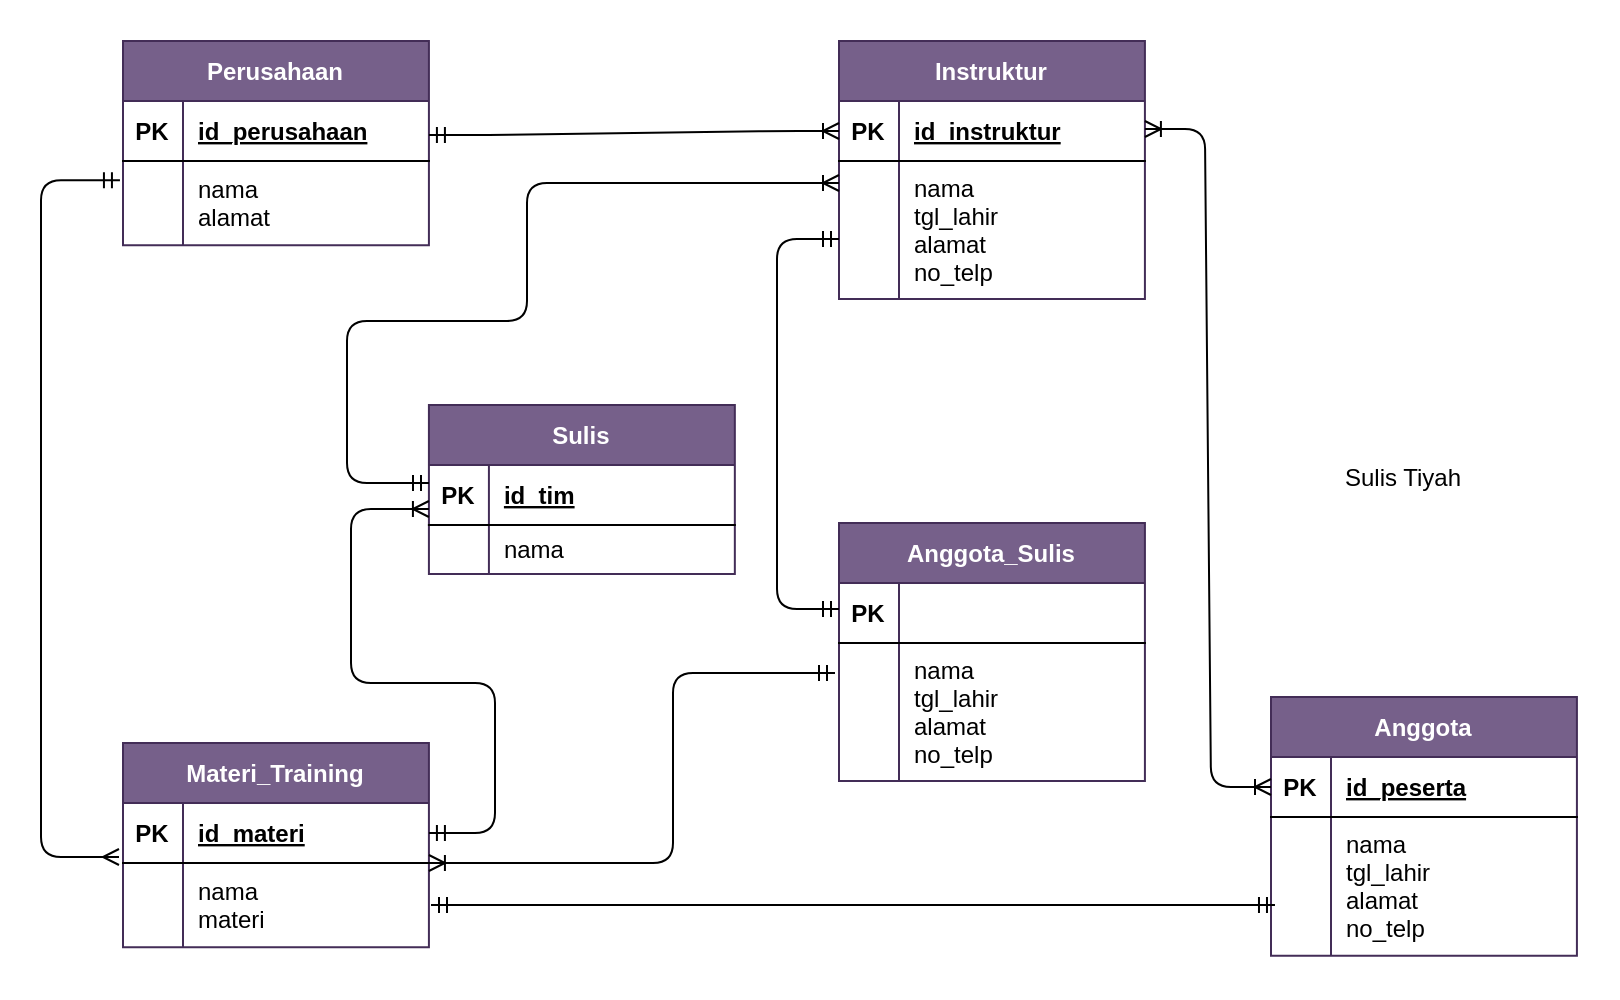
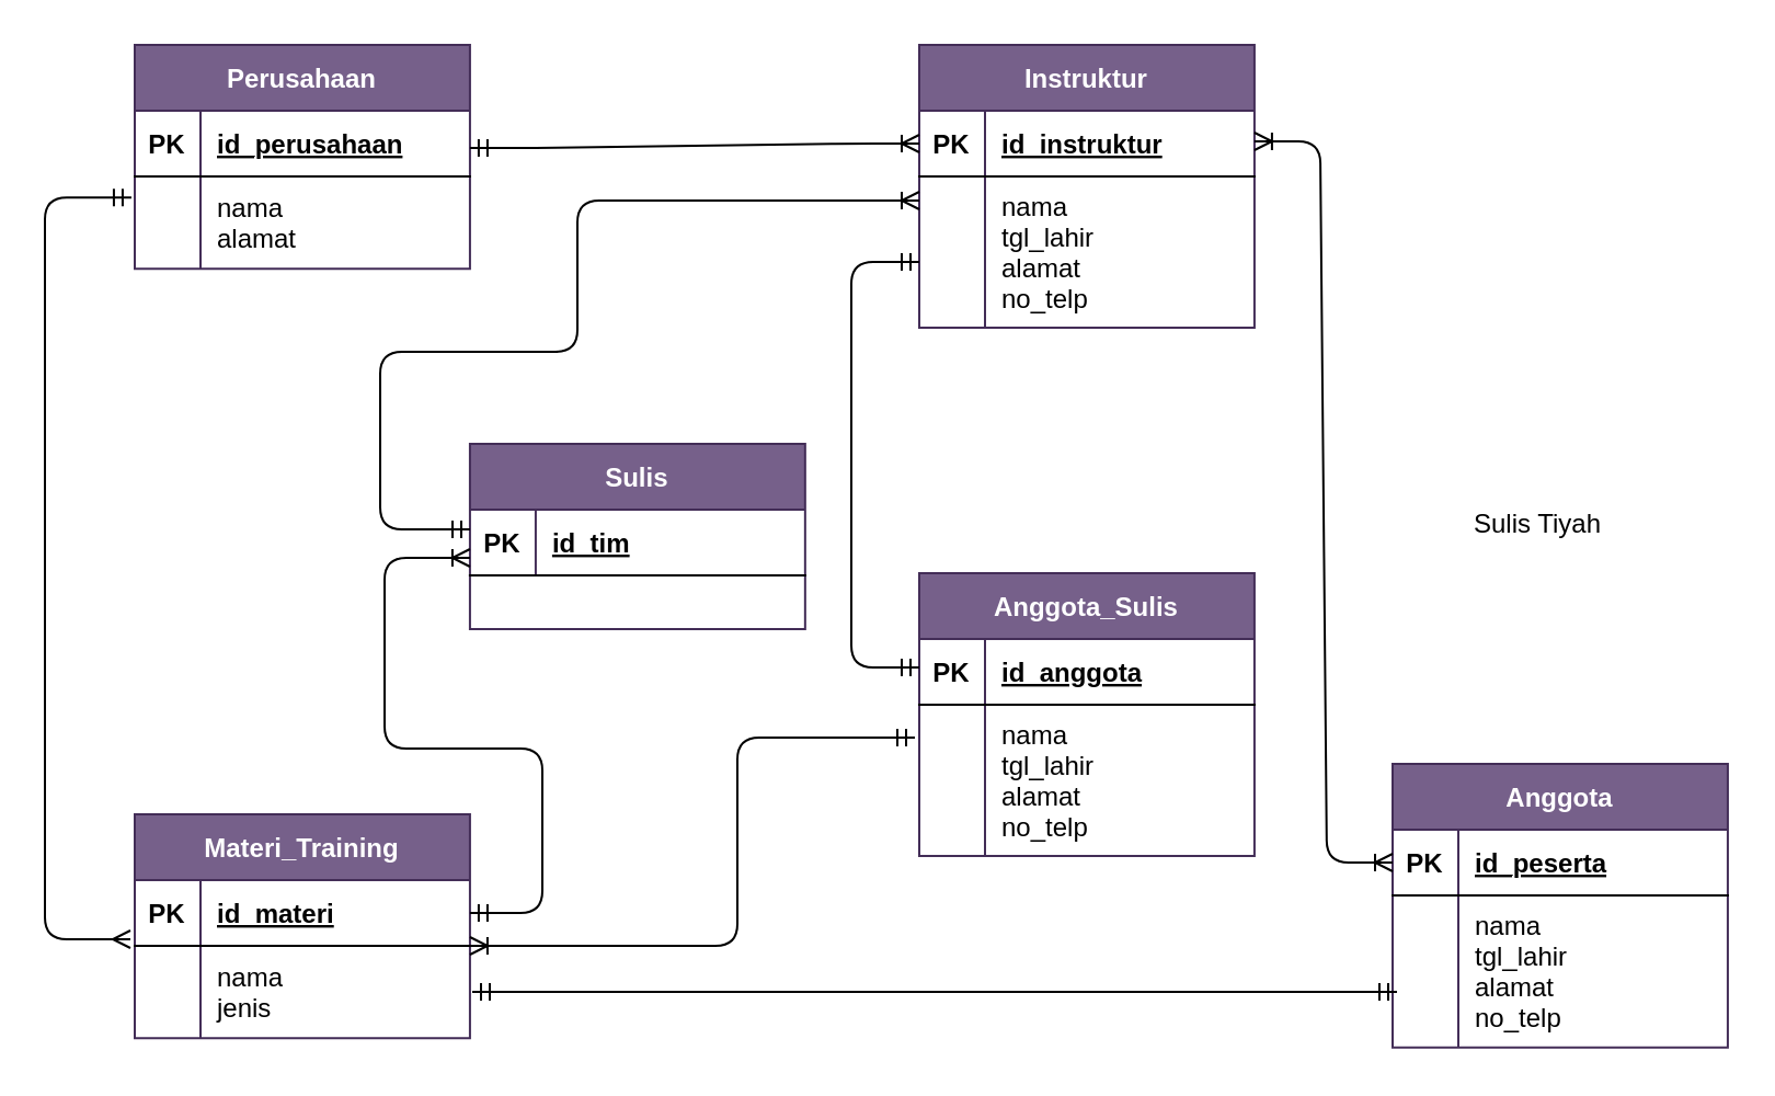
- <mxCell id="37" value="nama" style="shape=partialRectangle;connectable=0;fillColor=none;top=0;left=0;bottom=0;right=0;align=left;spacingLeft=6;overflow=hidden;fontStyle=0" vertex="1" parent="35"><mxGeometry x="30" width="122.96" height="24" as="geometry" /></mxCell>
+ <mxCell id="27" value="id_anggota" style="shape=partialRectangle;connectable=0;fillColor=none;top=0;left=0;bottom=0;right=0;align=left;spacingLeft=6;fontStyle=5;overflow=hidden;" vertex="1" parent="25"><mxGeometry x="30" width="122.96" height="30" as="geometry" /></mxCell>
- <mxCell id="44" value="nama&#10;materi" style="shape=partialRectangle;connectable=0;fillColor=none;top=0;left=0;bottom=0;right=0;align=left;spacingLeft=6;overflow=hidden;fontStyle=0" vertex="1" parent="42"><mxGeometry x="30" width="122.96" height="42" as="geometry" /></mxCell>
+ <mxCell id="44" value="nama&#10;jenis" style="shape=partialRectangle;connectable=0;fillColor=none;top=0;left=0;bottom=0;right=0;align=left;spacingLeft=6;overflow=hidden;fontStyle=0" vertex="1" parent="42"><mxGeometry x="30" width="122.96" height="42" as="geometry" /></mxCell>
